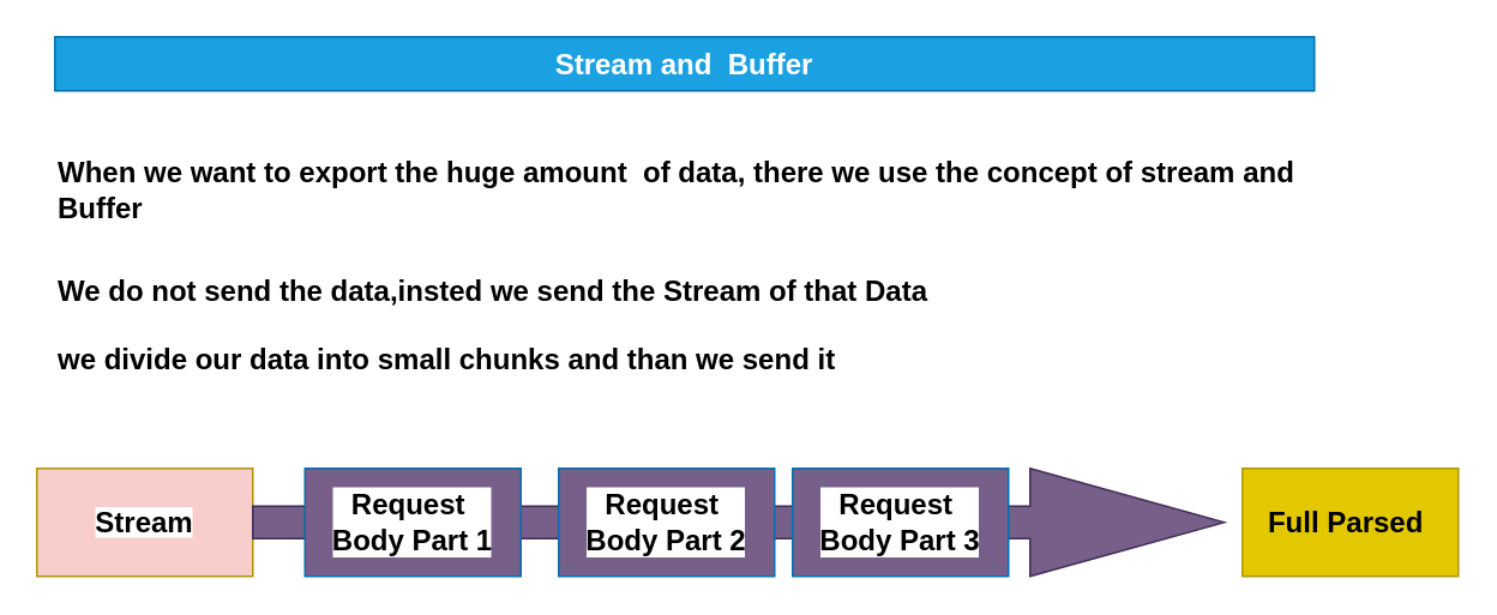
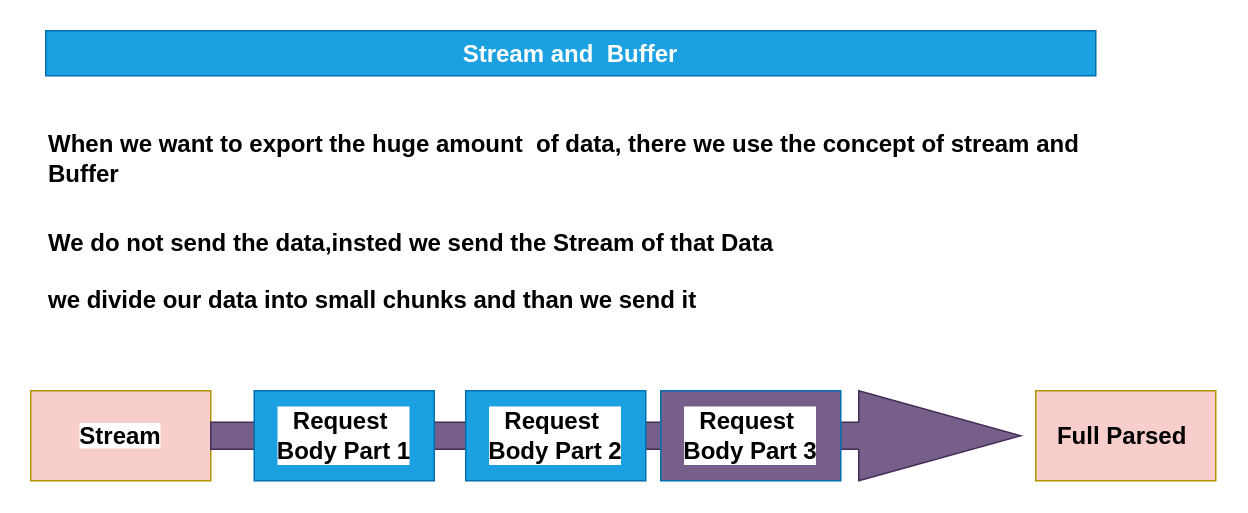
- <mxCell id="7" value="&lt;font color=&quot;#000000&quot;&gt;&lt;b&gt;Request&amp;nbsp;&lt;br&gt;Body Part 1&lt;br&gt;&lt;/b&gt;&lt;/font&gt;" style="rounded=0;whiteSpace=wrap;html=1;labelBackgroundColor=#FFFFFF;fontSize=16;fontColor=#ffffff;fillColor=#76608a;strokeColor=#006EAF;" vertex="1" parent="1"><mxGeometry x="169" y="260" width="120" height="60" as="geometry" /></mxCell>
+ <mxCell id="7" value="&lt;font color=&quot;#000000&quot;&gt;&lt;b&gt;Request&amp;nbsp;&lt;br&gt;Body Part 1&lt;br&gt;&lt;/b&gt;&lt;/font&gt;" style="rounded=0;whiteSpace=wrap;html=1;labelBackgroundColor=#FFFFFF;fontSize=16;fontColor=#ffffff;fillColor=#1ba1e2;strokeColor=#006EAF;" vertex="1" parent="1"><mxGeometry x="169" y="260" width="120" height="60" as="geometry" /></mxCell>
- <mxCell id="8" value="&lt;b style=&quot;border-color: rgb(0, 0, 0); color: rgb(0, 0, 0); font-family: Helvetica; font-size: 16px; font-style: normal; font-variant-ligatures: normal; font-variant-caps: normal; letter-spacing: normal; orphans: 2; text-align: center; text-indent: 0px; text-transform: none; widows: 2; word-spacing: 0px; -webkit-text-stroke-width: 0px; background-color: rgb(255, 255, 255); text-decoration-thickness: initial; text-decoration-style: initial; text-decoration-color: initial;&quot;&gt;Request&amp;nbsp;&lt;br style=&quot;border-color: rgb(0, 0, 0);&quot;&gt;Body Part 2&lt;/b&gt;" style="rounded=0;whiteSpace=wrap;html=1;labelBackgroundColor=#FFFFFF;fontSize=16;fontColor=#ffffff;fillColor=#76608a;strokeColor=#006EAF;" vertex="1" parent="1"><mxGeometry x="310" y="260" width="120" height="60" as="geometry" /></mxCell>
+ <mxCell id="8" value="&lt;b style=&quot;border-color: rgb(0, 0, 0); color: rgb(0, 0, 0); font-family: Helvetica; font-size: 16px; font-style: normal; font-variant-ligatures: normal; font-variant-caps: normal; letter-spacing: normal; orphans: 2; text-align: center; text-indent: 0px; text-transform: none; widows: 2; word-spacing: 0px; -webkit-text-stroke-width: 0px; background-color: rgb(255, 255, 255); text-decoration-thickness: initial; text-decoration-style: initial; text-decoration-color: initial;&quot;&gt;Request&amp;nbsp;&lt;br style=&quot;border-color: rgb(0, 0, 0);&quot;&gt;Body Part 2&lt;/b&gt;" style="rounded=0;whiteSpace=wrap;html=1;labelBackgroundColor=#FFFFFF;fontSize=16;fontColor=#ffffff;fillColor=#1ba1e2;strokeColor=#006EAF;" vertex="1" parent="1"><mxGeometry x="310" y="260" width="120" height="60" as="geometry" /></mxCell>
- <mxCell id="10" value="&lt;b&gt;Full Parsed&amp;nbsp;&lt;/b&gt;" style="rounded=0;whiteSpace=wrap;html=1;labelBackgroundColor=none;fontSize=16;fontColor=#000000;fillColor=#e3c800;strokeColor=#B09500;" vertex="1" parent="1"><mxGeometry x="690" y="260" width="120" height="60" as="geometry" /></mxCell>
+ <mxCell id="10" value="&lt;b&gt;Full Parsed&amp;nbsp;&lt;/b&gt;" style="rounded=0;whiteSpace=wrap;html=1;labelBackgroundColor=none;fontSize=16;fontColor=#000000;fillColor=#f8cecc;strokeColor=#B09500;" vertex="1" parent="1"><mxGeometry x="690" y="260" width="120" height="60" as="geometry" /></mxCell>
